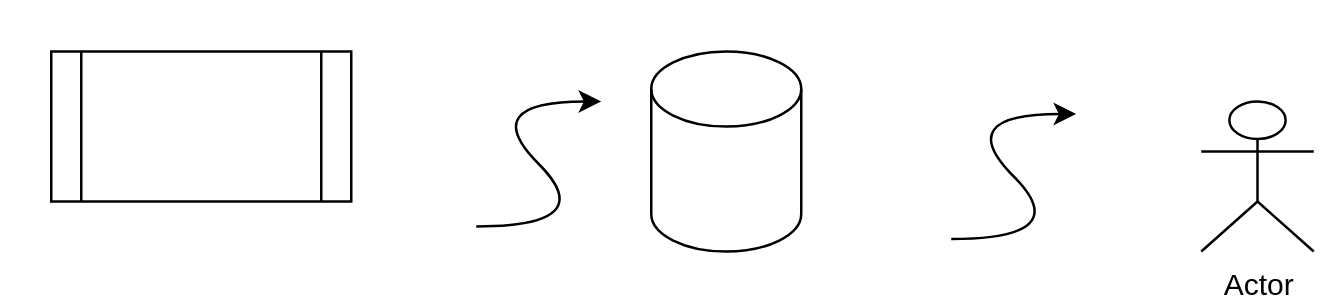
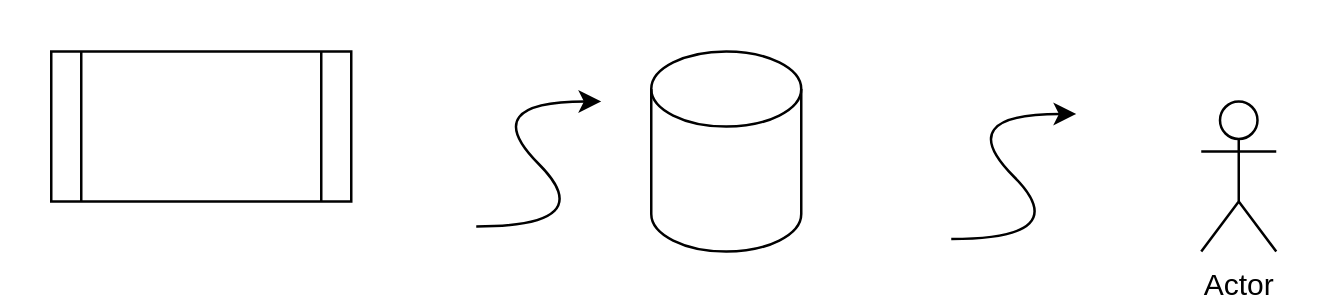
- <mxCell id="4" value="Actor" style="shape=umlActor;verticalLabelPosition=bottom;verticalAlign=top;html=1;outlineConnect=0;" vertex="1" parent="1"><mxGeometry x="480" y="40" width="45" height="60" as="geometry" /></mxCell>
+ <mxCell id="4" value="Actor" style="shape=umlActor;verticalLabelPosition=bottom;verticalAlign=top;html=1;outlineConnect=0;" vertex="1" parent="1"><mxGeometry x="480" y="40" width="30" height="60" as="geometry" /></mxCell>
